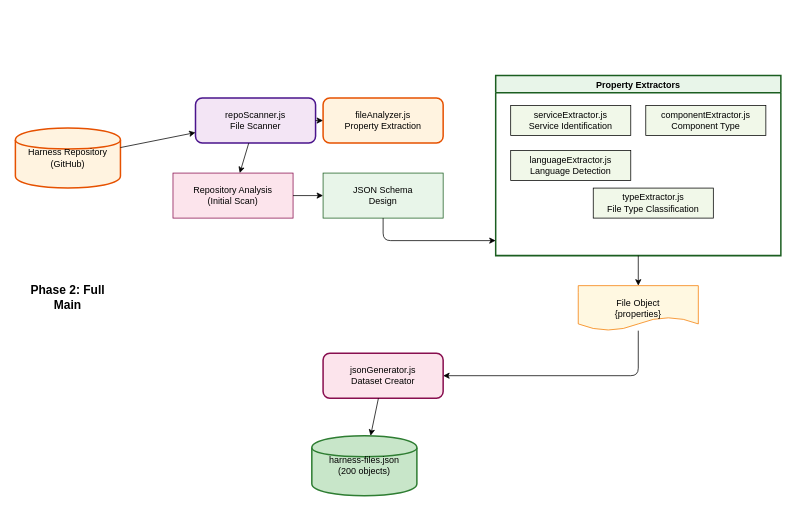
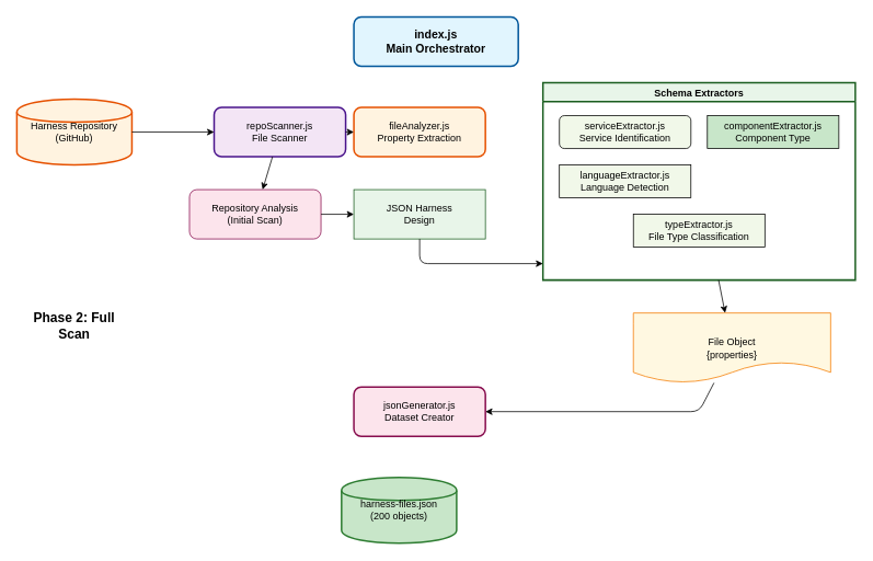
+ <mxCell id="2" value="index.js&lt;br&gt;Main Orchestrator" style="rounded=1;whiteSpace=wrap;html=1;fillColor=#e1f5fe;strokeColor=#01579b;strokeWidth=2;fontSize=14;fontStyle=1;" vertex="1" parent="1"><mxGeometry x="430" y="20" width="200" height="60" as="geometry" /></mxCell>
- <mxCell id="8" value="Property Extractors" style="swimlane;fillColor=#e8f5e9;strokeColor=#1b5e20;strokeWidth=2;" vertex="1" parent="1"><mxGeometry x="660" y="100" width="380" height="240" as="geometry" /></mxCell>
+ <mxCell id="8" value="Schema Extractors" style="swimlane;fillColor=#e8f5e9;strokeColor=#1b5e20;strokeWidth=2;" vertex="1" parent="1"><mxGeometry x="660" y="100" width="380" height="240" as="geometry" /></mxCell>
- <mxCell id="9" value="serviceExtractor.js&lt;br&gt;Service Identification" style="rounded=0;whiteSpace=wrap;html=1;fillColor=#f1f8e9;" vertex="1" parent="8"><mxGeometry x="20" y="40" width="160" height="40" as="geometry" /></mxCell>
+ <mxCell id="9" value="serviceExtractor.js&lt;br&gt;Service Identification" style="whiteSpace=wrap;html=1;fillColor=#f1f8e9;rounded=1;" vertex="1" parent="8"><mxGeometry x="20" y="40" width="160" height="40" as="geometry" /></mxCell>
- <mxCell id="10" value="componentExtractor.js&lt;br&gt;Component Type" style="rounded=0;whiteSpace=wrap;html=1;fillColor=#f1f8e9;" vertex="1" parent="8"><mxGeometry x="200" y="40" width="160" height="40" as="geometry" /></mxCell>
+ <mxCell id="10" value="componentExtractor.js&lt;br&gt;Component Type" style="rounded=0;whiteSpace=wrap;html=1;fillColor=#c8e6c9;" vertex="1" parent="8"><mxGeometry x="200" y="40" width="160" height="40" as="geometry" /></mxCell>
- <mxCell id="3" value="Harness Repository&lt;br&gt;(GitHub)" style="shape=cylinder;whiteSpace=wrap;html=1;fillColor=#fff3e0;strokeColor=#e65100;strokeWidth=2;" vertex="1" parent="1"><mxGeometry x="20" y="170" width="140" height="80" as="geometry" /></mxCell>
+ <mxCell id="3" value="Harness Repository&lt;br&gt;(GitHub)" style="shape=cylinder;whiteSpace=wrap;html=1;fillColor=#fff3e0;strokeColor=#e65100;strokeWidth=2;" vertex="1" parent="1"><mxGeometry x="20" y="120" width="140" height="80" as="geometry" /></mxCell>
- <mxCell id="5" value="Repository Analysis&lt;br&gt;(Initial Scan)" style="rounded=0;whiteSpace=wrap;html=1;fillColor=#fce4ec;strokeColor=#880e4f;" vertex="1" parent="1"><mxGeometry x="230" y="230" width="160" height="60" as="geometry" /></mxCell>
+ <mxCell id="5" value="Repository Analysis&lt;br&gt;(Initial Scan)" style="whiteSpace=wrap;html=1;fillColor=#fce4ec;strokeColor=#880e4f;rounded=1;" vertex="1" parent="1"><mxGeometry x="230" y="230" width="160" height="60" as="geometry" /></mxCell>
- <mxCell id="6" value="JSON Schema&lt;br&gt;Design" style="rounded=0;whiteSpace=wrap;html=1;fillColor=#e8f5e9;strokeColor=#1b5e20;" vertex="1" parent="1"><mxGeometry x="430" y="230" width="160" height="60" as="geometry" /></mxCell>
+ <mxCell id="6" value="JSON Harness&lt;br&gt;Design" style="rounded=0;whiteSpace=wrap;html=1;fillColor=#e8f5e9;strokeColor=#1b5e20;" vertex="1" parent="1"><mxGeometry x="430" y="230" width="160" height="60" as="geometry" /></mxCell>
- <mxCell id="12" value="typeExtractor.js&lt;br&gt;File Type Classification" style="rounded=0;whiteSpace=wrap;html=1;fillColor=#f1f8e9;" vertex="1" parent="8"><mxGeometry x="130" y="150" width="160" height="40" as="geometry" /></mxCell>
+ <mxCell id="12" value="typeExtractor.js&lt;br&gt;File Type Classification" style="rounded=0;whiteSpace=wrap;html=1;fillColor=#f1f8e9;" vertex="1" parent="8"><mxGeometry x="110" y="160" width="160" height="40" as="geometry" /></mxCell>
- <mxCell id="32" value="Phase 2: Full Main" style="text;html=1;strokeColor=none;fillColor=none;align=center;verticalAlign=middle;whiteSpace=wrap;rounded=0;fontSize=16;fontStyle=1;" vertex="1" parent="1"><mxGeometry x="20" y="380" width="140" height="30" as="geometry" /></mxCell>
+ <mxCell id="32" value="Phase 2: Full Scan" style="text;html=1;strokeColor=none;fillColor=none;align=center;verticalAlign=middle;whiteSpace=wrap;rounded=0;fontSize=16;fontStyle=1;" vertex="1" parent="1"><mxGeometry x="20" y="380" width="140" height="30" as="geometry" /></mxCell>
- <mxCell id="13" value="File Object&lt;br&gt;{properties}" style="shape=document;whiteSpace=wrap;html=1;fillColor=#fff8e1;strokeColor=#f57c00;" vertex="1" parent="1"><mxGeometry x="770" y="380" width="160" height="60" as="geometry" /></mxCell>
+ <mxCell id="13" value="File Object&lt;br&gt;{properties}" style="shape=document;whiteSpace=wrap;html=1;fillColor=#fff8e1;strokeColor=#f57c00;" vertex="1" parent="1"><mxGeometry x="770" y="380" width="240" height="85" as="geometry" /></mxCell>
- <mxCell id="28" edge="1" parent="1" source="14" target="15"><mxGeometry relative="1" as="geometry" /></mxCell>
- <mxCell id="29" value="6. Export" edgeLabel="1" parent="28"><mxGeometry relative="1" as="geometry" /></mxCell>
